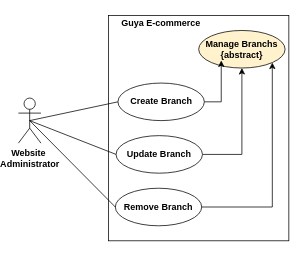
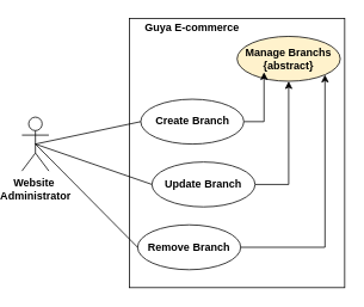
- <mxCell id="9" value="Update Branch" style="ellipse;whiteSpace=wrap;html=1;fontStyle=1;align=center;horizontal=1;labelBackgroundColor=none;labelBorderColor=none;shadow=0;" vertex="1" parent="1"><mxGeometry x="150" y="180" width="115" height="50" as="geometry" /></mxCell>
+ <mxCell id="9" value="Update Branch" style="ellipse;whiteSpace=wrap;html=1;fontStyle=1;align=center;horizontal=1;labelBackgroundColor=none;labelBorderColor=none;shadow=0;" vertex="1" parent="1"><mxGeometry x="165" y="180" width="115" height="50" as="geometry" /></mxCell>
